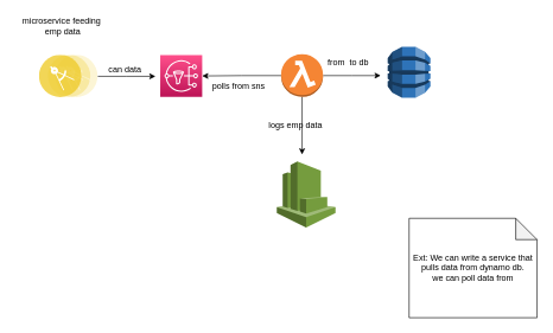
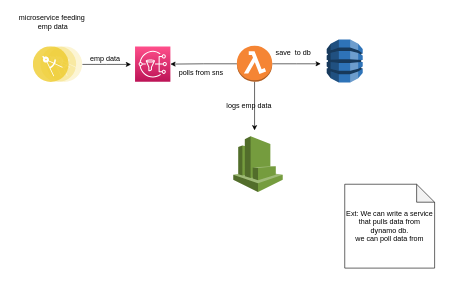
- <mxCell id="15" value="from&amp;nbsp; to db" style="text;html=1;align=center;verticalAlign=middle;resizable=0;points=[];autosize=1;strokeColor=none;fillColor=none;" vertex="1" parent="1"><mxGeometry x="453" y="77" width="70" height="20" as="geometry" /></mxCell>
+ <mxCell id="15" value="save&amp;nbsp; to db" style="text;html=1;align=center;verticalAlign=middle;resizable=0;points=[];autosize=1;strokeColor=none;fillColor=none;" vertex="1" parent="1"><mxGeometry x="453" y="77" width="70" height="20" as="geometry" /></mxCell>
- <mxCell id="12" value="can data" style="text;html=1;align=center;verticalAlign=middle;resizable=0;points=[];autosize=1;strokeColor=none;fillColor=none;" vertex="1" parent="1"><mxGeometry x="139" y="87" width="70" height="20" as="geometry" /></mxCell>
+ <mxCell id="12" value="emp data" style="text;html=1;align=center;verticalAlign=middle;resizable=0;points=[];autosize=1;strokeColor=none;fillColor=none;" vertex="1" parent="1"><mxGeometry x="139" y="87" width="70" height="20" as="geometry" /></mxCell>
- <mxCell id="11" value="Ext: We can write a service that pulls data from dynamo db.&lt;br&gt;we can poll data from" style="shape=note;whiteSpace=wrap;html=1;backgroundOutline=1;darkOpacity=0.05;" vertex="1" parent="1"><mxGeometry x="574" y="307" width="180" height="140" as="geometry" /></mxCell>
+ <mxCell id="11" value="Ext: We can write a service that pulls data from dynamo db.&lt;br&gt;we can poll data from" style="shape=note;whiteSpace=wrap;html=1;backgroundOutline=1;darkOpacity=0.05;" vertex="1" parent="1"><mxGeometry x="574" y="307" width="150" height="140" as="geometry" /></mxCell>
